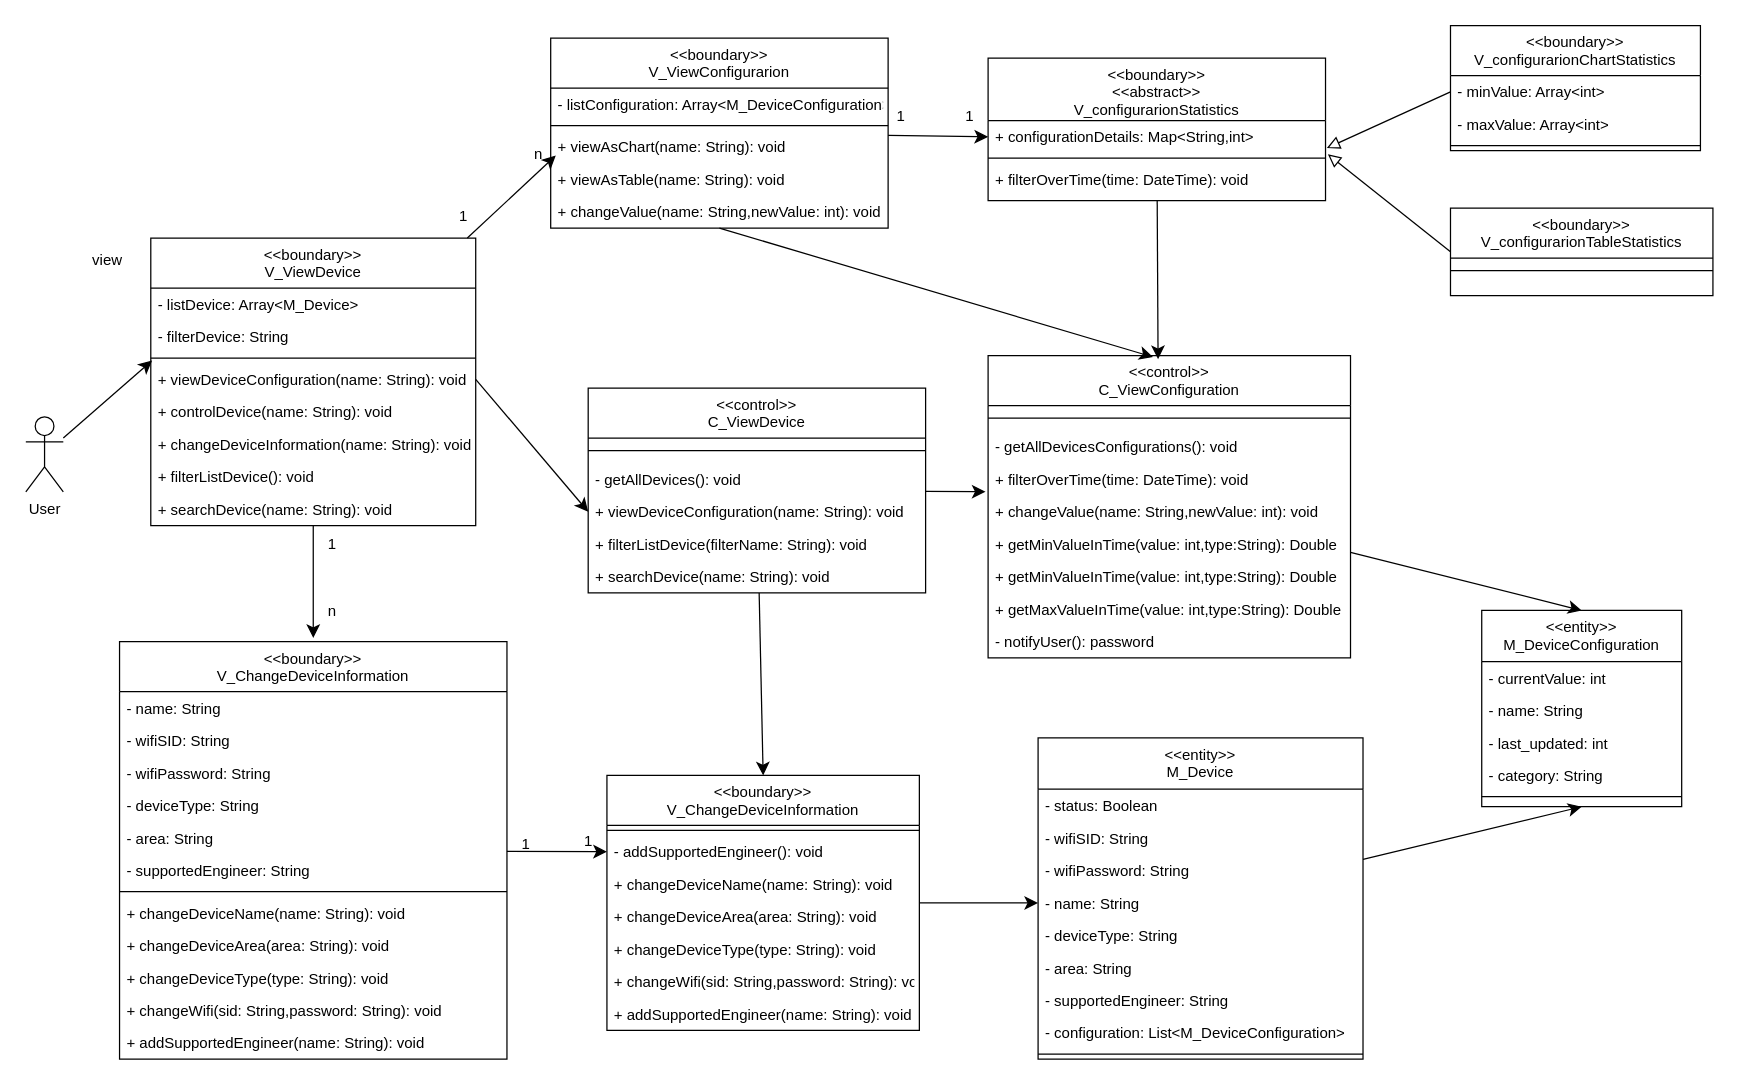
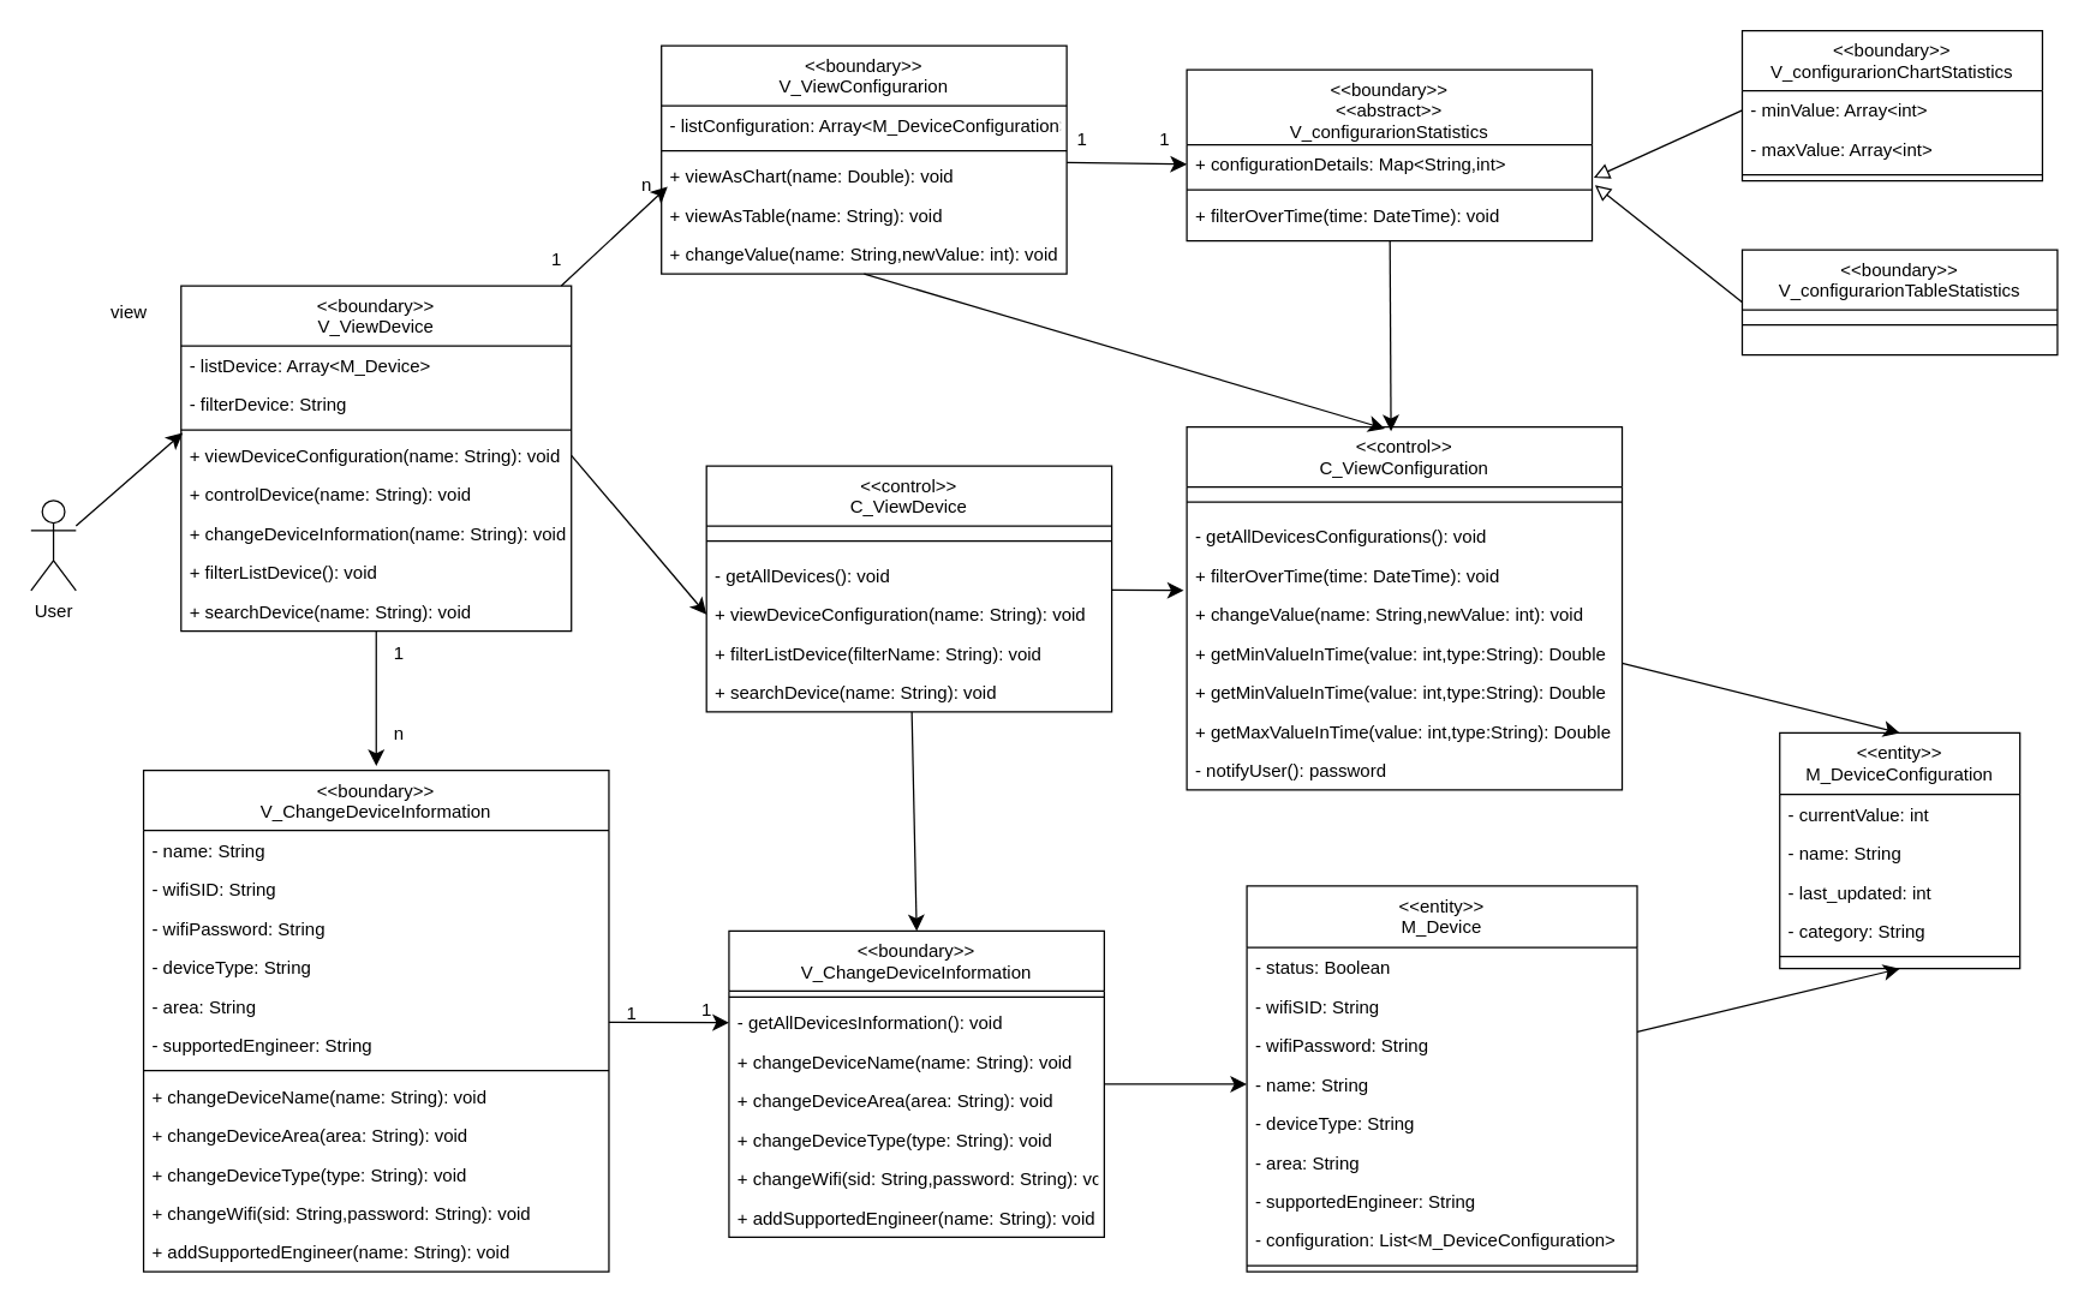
- <mxCell id="7" value="+ viewAsChart(name: String): void" style="text;align=left;verticalAlign=top;spacingLeft=4;spacingRight=4;overflow=hidden;rotatable=0;points=[[0,0.5],[1,0.5]];portConstraint=eastwest;" parent="4" vertex="1"><mxGeometry y="74" width="270" height="26" as="geometry" /></mxCell>
+ <mxCell id="7" value="+ viewAsChart(name: Double): void" style="text;align=left;verticalAlign=top;spacingLeft=4;spacingRight=4;overflow=hidden;rotatable=0;points=[[0,0.5],[1,0.5]];portConstraint=eastwest;" parent="4" vertex="1"><mxGeometry y="74" width="270" height="26" as="geometry" /></mxCell>
- <mxCell id="87" value="- addSupportedEngineer(): void" style="text;align=left;verticalAlign=top;spacingLeft=4;spacingRight=4;overflow=hidden;rotatable=0;points=[[0,0.5],[1,0.5]];portConstraint=eastwest;" parent="85" vertex="1"><mxGeometry y="48" width="250" height="26" as="geometry" /></mxCell>
+ <mxCell id="87" value="- getAllDevicesInformation(): void" style="text;align=left;verticalAlign=top;spacingLeft=4;spacingRight=4;overflow=hidden;rotatable=0;points=[[0,0.5],[1,0.5]];portConstraint=eastwest;" parent="85" vertex="1"><mxGeometry y="48" width="250" height="26" as="geometry" /></mxCell>
